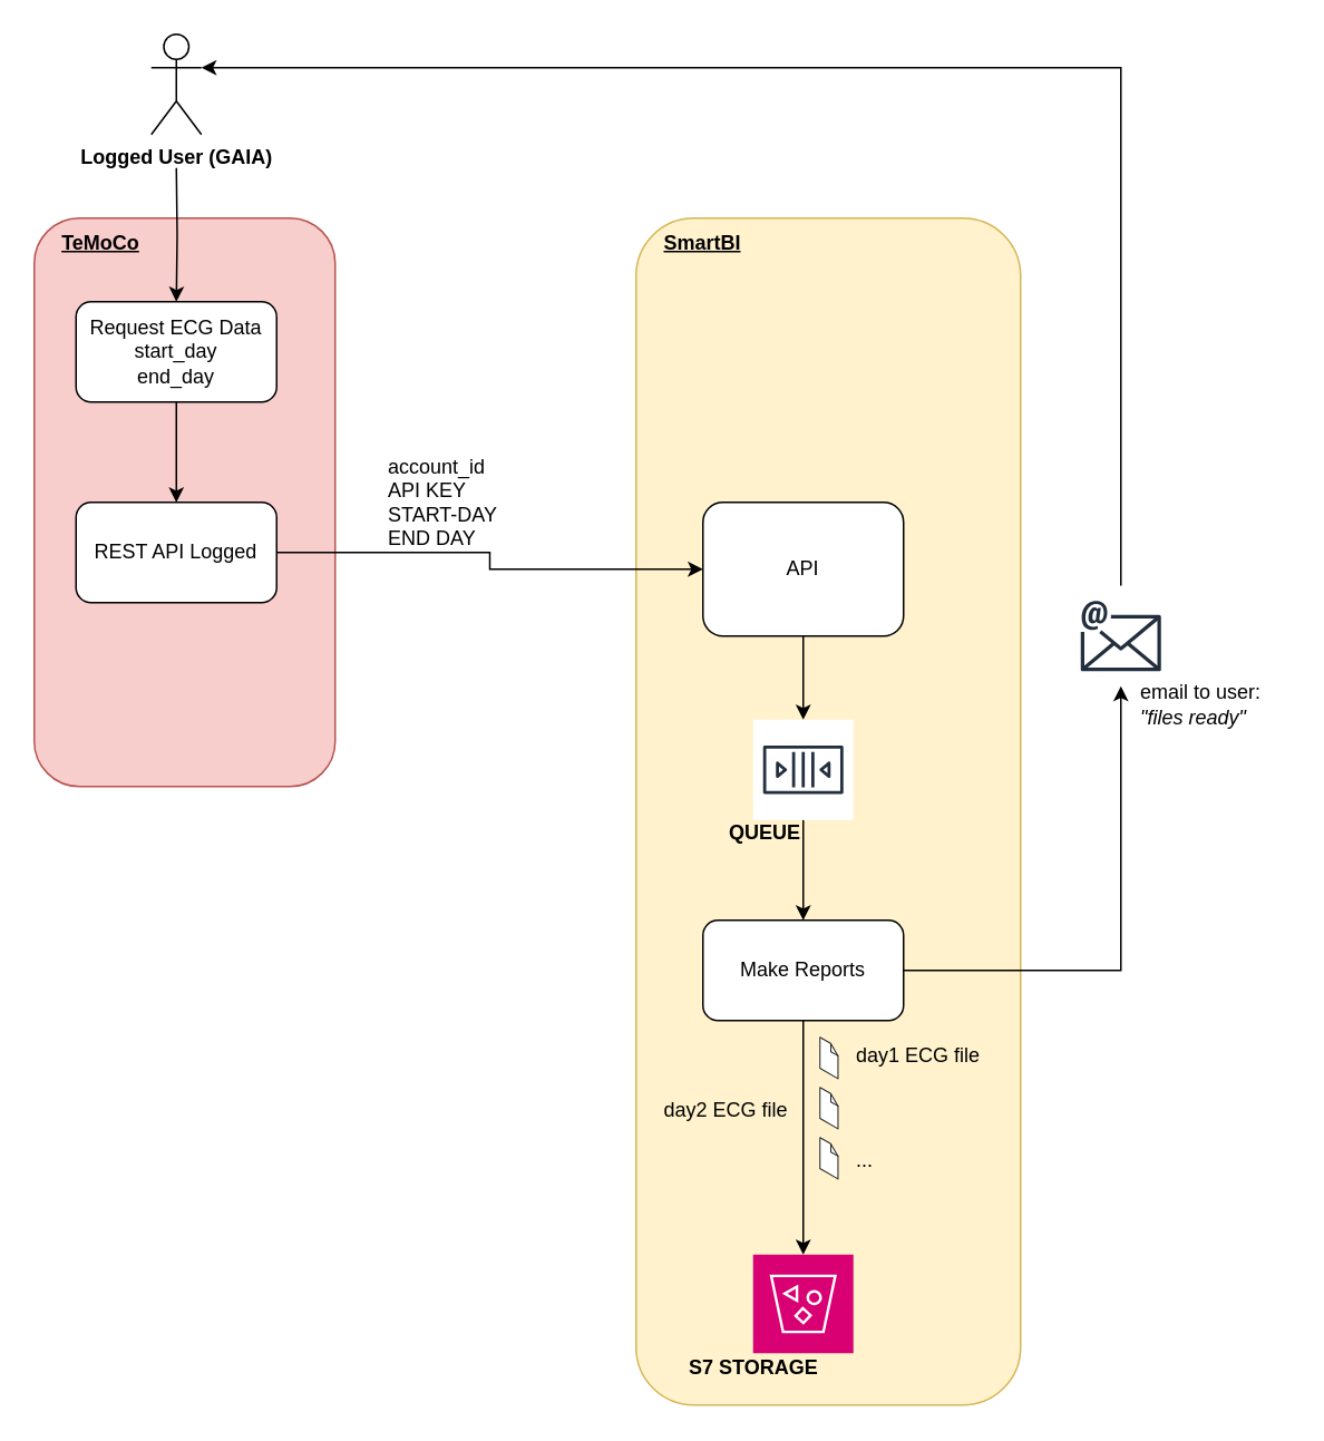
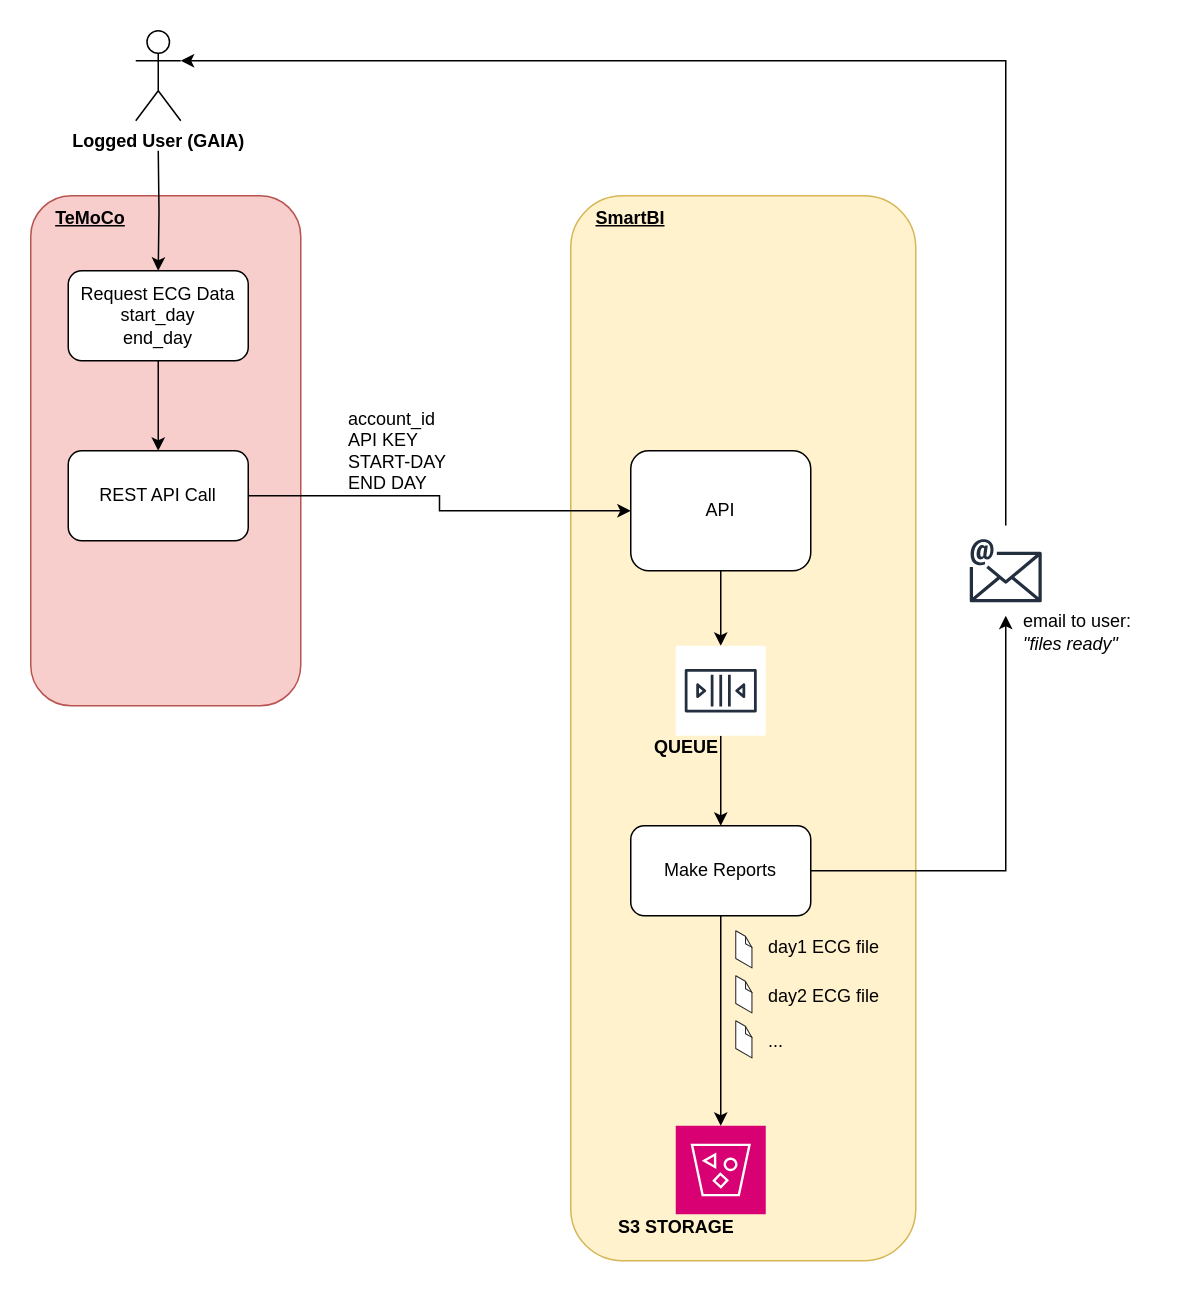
- <mxCell id="13" value="REST API Logged" style="rounded=1;whiteSpace=wrap;html=1;" parent="1" vertex="1"><mxGeometry x="45" y="300" width="120" height="60" as="geometry" /></mxCell>
+ <mxCell id="13" value="REST API Call" style="rounded=1;whiteSpace=wrap;html=1;" parent="1" vertex="1"><mxGeometry x="45" y="300" width="120" height="60" as="geometry" /></mxCell>
- <mxCell id="30" value="day2 ECG file" style="text;html=1;strokeColor=none;fillColor=none;align=left;verticalAlign=middle;whiteSpace=wrap;rounded=0;" vertex="1" parent="1"><mxGeometry x="395" y="652.26" width="80" height="22.5" as="geometry" /></mxCell>
+ <mxCell id="30" value="day2 ECG file" style="text;html=1;strokeColor=none;fillColor=none;align=left;verticalAlign=middle;whiteSpace=wrap;rounded=0;" vertex="1" parent="1"><mxGeometry x="510" y="652.26" width="80" height="22.5" as="geometry" /></mxCell>
- <mxCell id="28" value="S7 STORAGE" style="text;html=1;strokeColor=none;fillColor=none;align=left;verticalAlign=middle;whiteSpace=wrap;rounded=0;fontStyle=1" vertex="1" parent="1"><mxGeometry x="410" y="800" width="90" height="35" as="geometry" /></mxCell>
+ <mxCell id="28" value="S3 STORAGE" style="text;html=1;strokeColor=none;fillColor=none;align=left;verticalAlign=middle;whiteSpace=wrap;rounded=0;fontStyle=1" vertex="1" parent="1"><mxGeometry x="410" y="800" width="90" height="35" as="geometry" /></mxCell>
